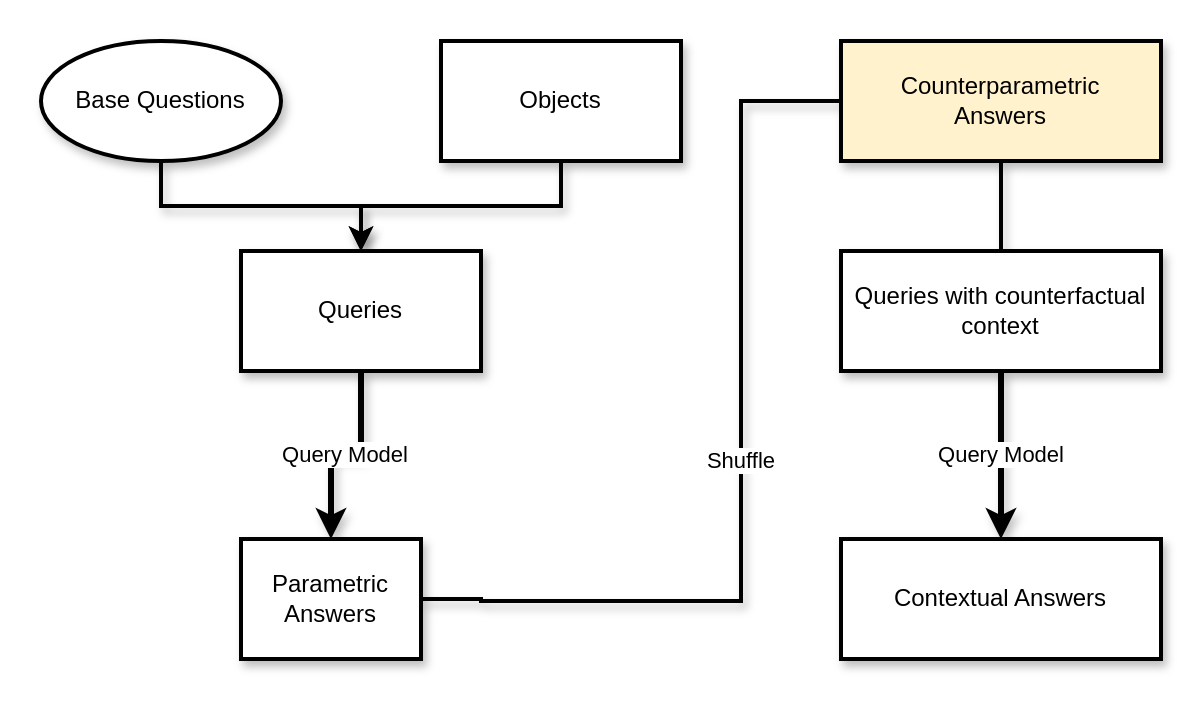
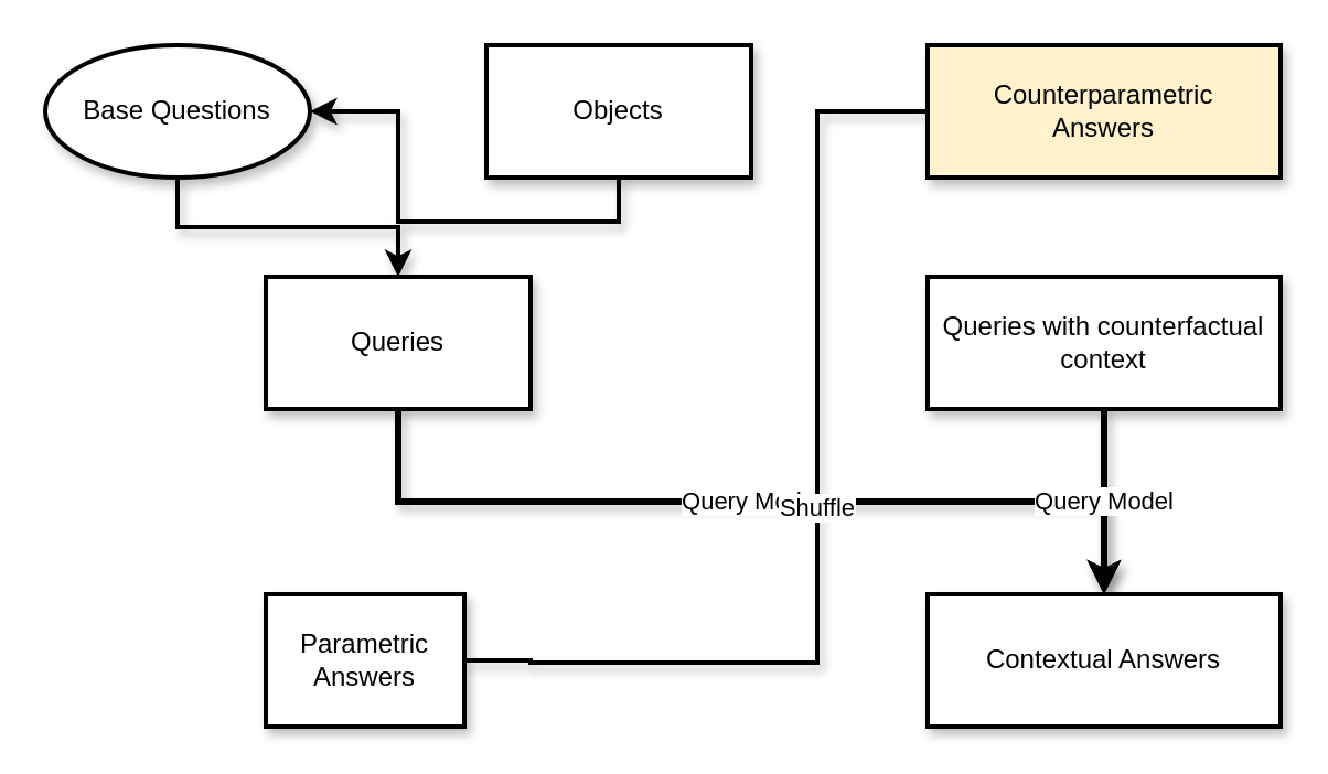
- <mxCell id="10" style="edgeStyle=orthogonalEdgeStyle;rounded=0;orthogonalLoop=1;jettySize=auto;html=1;exitX=0.5;exitY=1;exitDx=0;exitDy=0;endArrow=none;endFill=0;strokeWidth=2;shadow=1;" edge="1" parent="1" source="11" target="13"><mxGeometry relative="1" as="geometry" /></mxCell>
- <mxCell id="4" style="edgeStyle=orthogonalEdgeStyle;rounded=0;orthogonalLoop=1;jettySize=auto;html=1;exitX=0.5;exitY=1;exitDx=0;exitDy=0;entryX=0.5;entryY=0;entryDx=0;entryDy=0;endArrow=classic;endFill=1;strokeWidth=2;shadow=1;" edge="1" parent="1" source="5" target="7"><mxGeometry relative="1" as="geometry" /></mxCell>
+ <mxCell id="4" style="edgeStyle=orthogonalEdgeStyle;rounded=0;orthogonalLoop=1;jettySize=auto;html=1;exitX=0.5;exitY=1;exitDx=0;exitDy=0;endArrow=classic;endFill=1;strokeWidth=2;shadow=1;" edge="1" parent="1" source="5" target="3"><mxGeometry relative="1" as="geometry" /></mxCell>
- <mxCell id="6" value="&lt;div align=&quot;right&quot;&gt;Query Model&lt;br&gt;&lt;/div&gt;" style="edgeStyle=orthogonalEdgeStyle;rounded=0;orthogonalLoop=1;jettySize=auto;html=1;exitX=0.5;exitY=1;exitDx=0;exitDy=0;entryX=0.5;entryY=0;entryDx=0;entryDy=0;strokeWidth=3;shadow=1;" edge="1" parent="1" source="7" target="9"><mxGeometry relative="1" as="geometry" /></mxCell>
+ <mxCell id="6" value="&lt;div align=&quot;right&quot;&gt;Query Model&lt;br&gt;&lt;/div&gt;" style="edgeStyle=orthogonalEdgeStyle;rounded=0;orthogonalLoop=1;jettySize=auto;html=1;exitX=0.5;exitY=1;exitDx=0;exitDy=0;strokeWidth=3;shadow=1;" edge="1" parent="1" source="7" target="14"><mxGeometry relative="1" as="geometry" /></mxCell>
